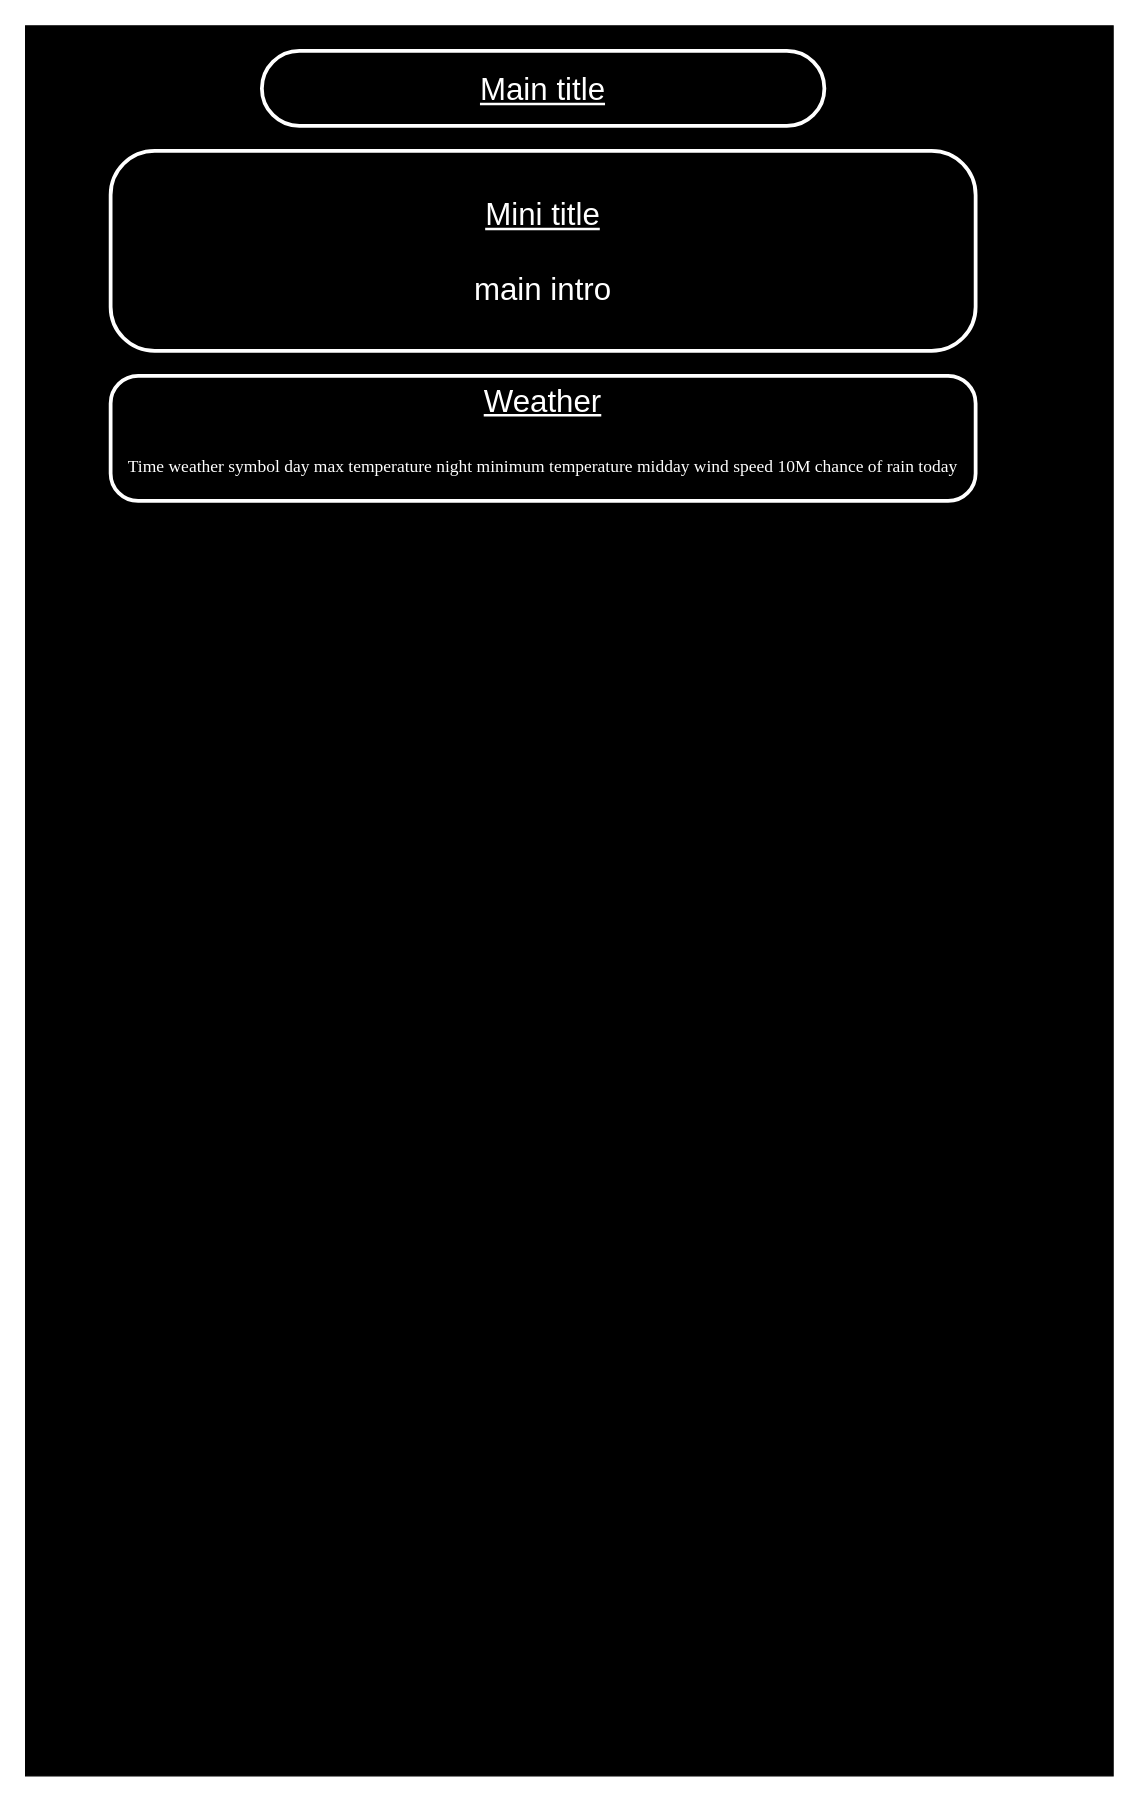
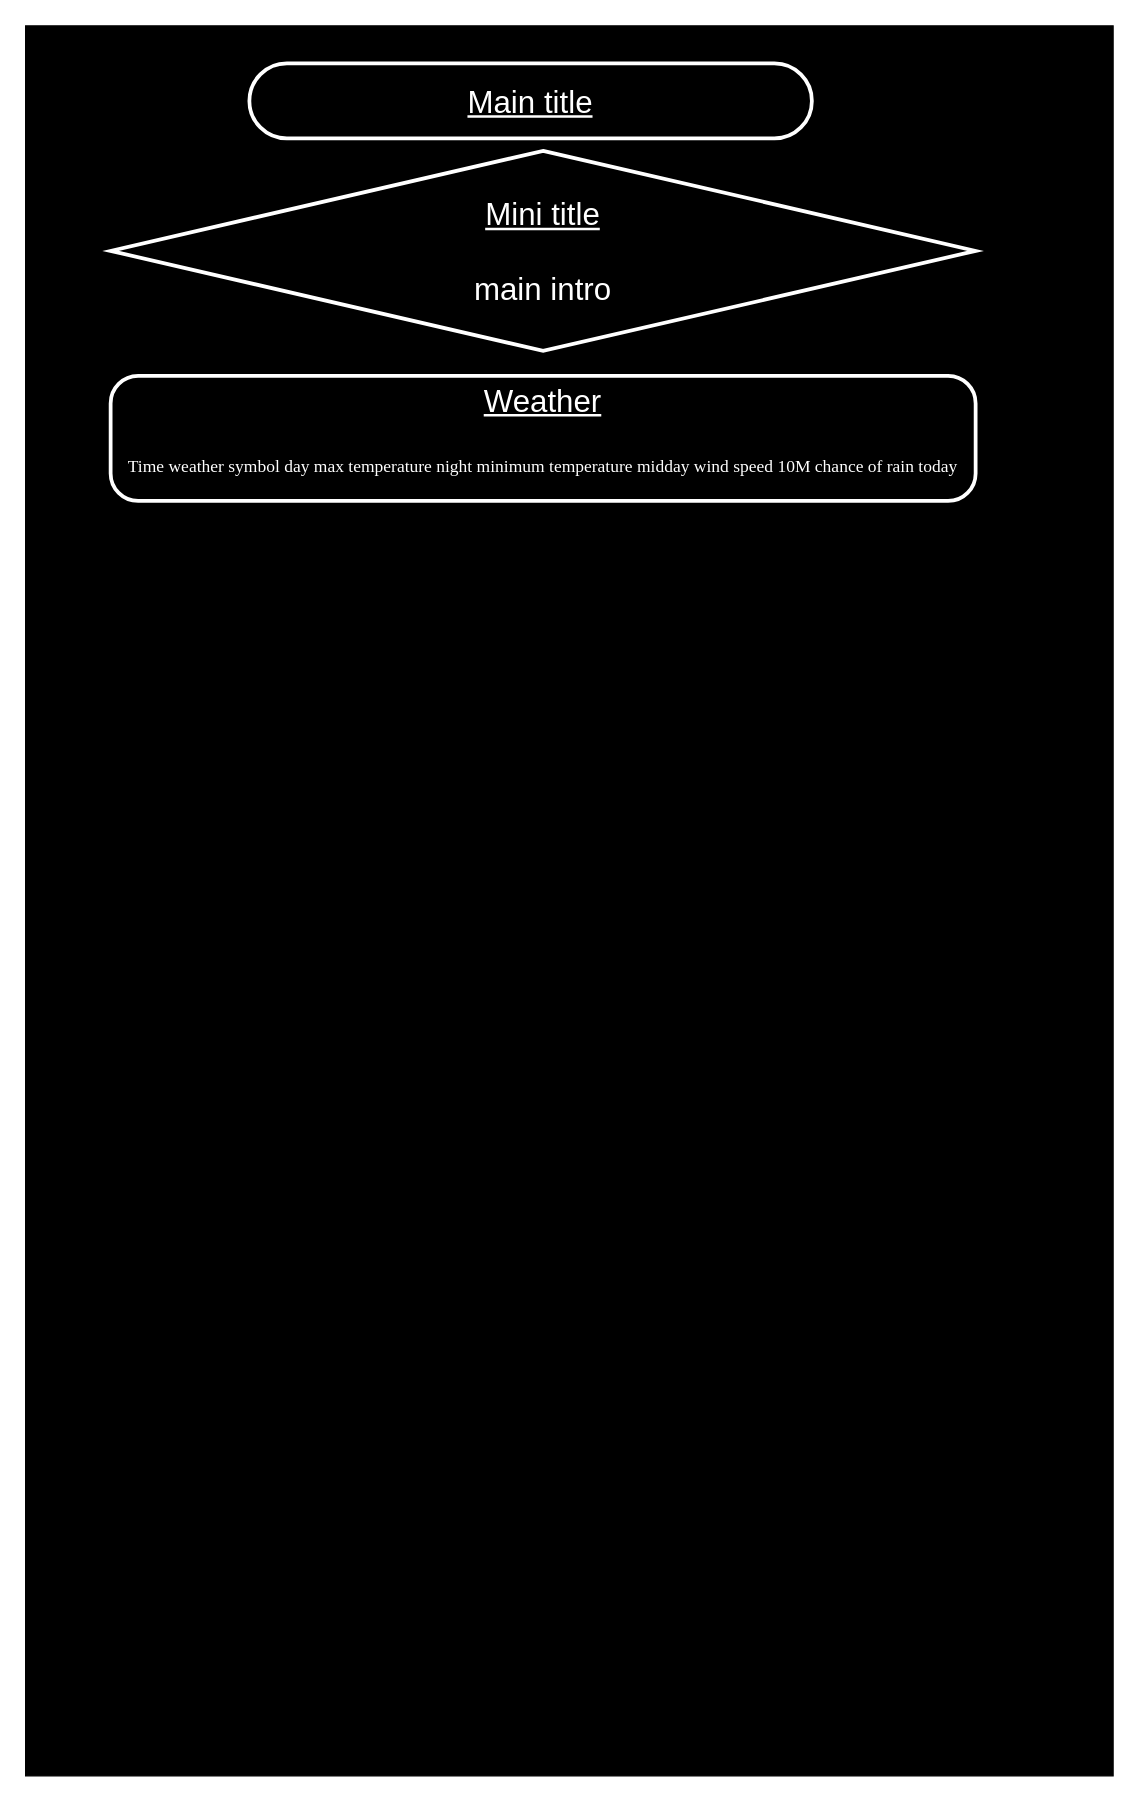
- <mxCell id="3" value="&lt;font style=&quot;font-size: 25px;&quot; color=&quot;#ffffff&quot;&gt;&lt;u&gt;Main title&lt;/u&gt;&lt;/font&gt;" style="rounded=1;whiteSpace=wrap;html=1;fillColor=#000000;strokeColor=#FFFFFF;strokeWidth=3;arcSize=50;" vertex="1" parent="1"><mxGeometry x="209" y="40" width="450" height="60" as="geometry" /></mxCell>
+ <mxCell id="3" value="&lt;font style=&quot;font-size: 25px;&quot; color=&quot;#ffffff&quot;&gt;&lt;u&gt;Main title&lt;/u&gt;&lt;/font&gt;" style="rounded=1;whiteSpace=wrap;html=1;fillColor=#000000;strokeColor=#FFFFFF;strokeWidth=3;arcSize=50;" vertex="1" parent="1"><mxGeometry x="199" y="50" width="450" height="60" as="geometry" /></mxCell>
- <mxCell id="4" value="&lt;font style=&quot;font-size: 25px;&quot; color=&quot;#ffffff&quot;&gt;&lt;u&gt;Mini title&lt;/u&gt;&lt;/font&gt;&lt;div&gt;&lt;font style=&quot;font-size: 25px;&quot; color=&quot;#ffffff&quot;&gt;&lt;br&gt;&lt;/font&gt;&lt;/div&gt;&lt;div&gt;&lt;font style=&quot;font-size: 25px;&quot; color=&quot;#ffffff&quot;&gt;main intro&lt;/font&gt;&lt;/div&gt;" style="rounded=1;whiteSpace=wrap;html=1;fillColor=#000000;strokeColor=#FFFFFF;strokeWidth=3;arcSize=22;" vertex="1" parent="1"><mxGeometry x="88" y="120" width="692" height="160" as="geometry" /></mxCell>
+ <mxCell id="4" value="&lt;font style=&quot;font-size: 25px;&quot; color=&quot;#ffffff&quot;&gt;&lt;u&gt;Mini title&lt;/u&gt;&lt;/font&gt;&lt;div&gt;&lt;font style=&quot;font-size: 25px;&quot; color=&quot;#ffffff&quot;&gt;&lt;br&gt;&lt;/font&gt;&lt;/div&gt;&lt;div&gt;&lt;font style=&quot;font-size: 25px;&quot; color=&quot;#ffffff&quot;&gt;main intro&lt;/font&gt;&lt;/div&gt;" style="rhombus;whiteSpace=wrap;html=1;fillColor=#000000;strokeColor=#FFFFFF;strokeWidth=3;arcSize=22;" vertex="1" parent="1"><mxGeometry x="88" y="120" width="692" height="160" as="geometry" /></mxCell>
